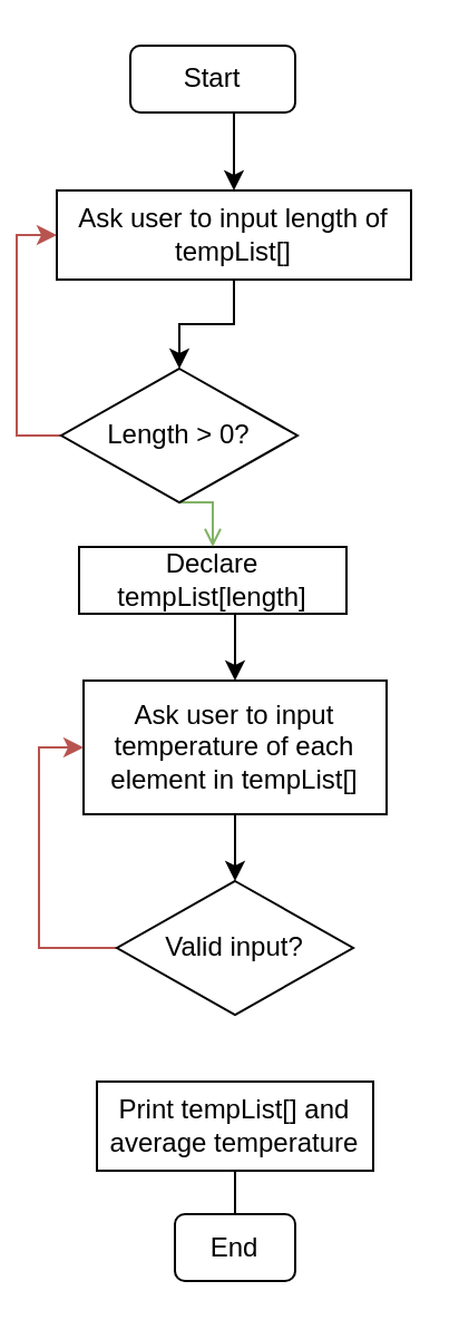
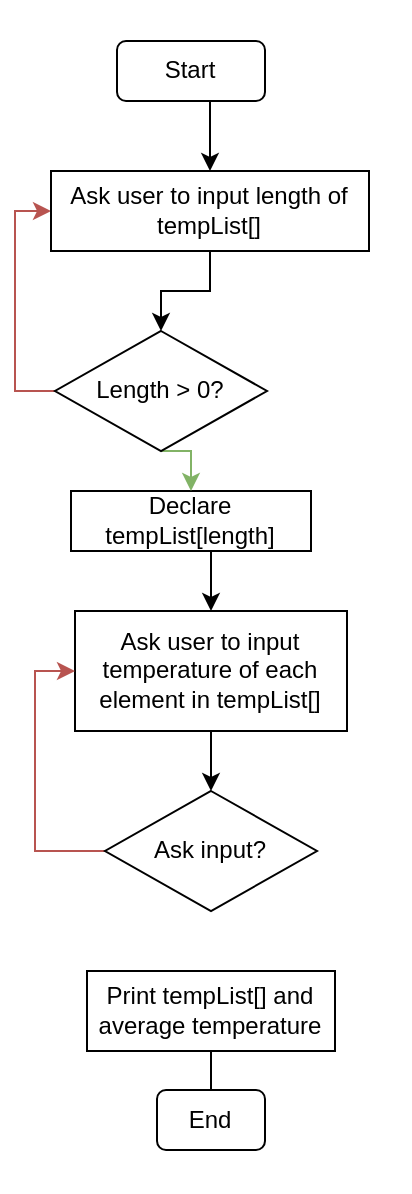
- <mxCell id="6" style="edgeStyle=orthogonalEdgeStyle;rounded=0;orthogonalLoop=1;jettySize=auto;html=1;exitX=0.5;exitY=1;exitDx=0;exitDy=0;entryX=0.5;entryY=0;entryDx=0;entryDy=0;fillColor=#d5e8d4;strokeColor=#82b366;endArrow=open;" edge="1" parent="1" source="7" target="4"><mxGeometry relative="1" as="geometry" /></mxCell>
+ <mxCell id="6" style="edgeStyle=orthogonalEdgeStyle;rounded=0;orthogonalLoop=1;jettySize=auto;html=1;exitX=0.5;exitY=1;exitDx=0;exitDy=0;entryX=0.5;entryY=0;entryDx=0;entryDy=0;fillColor=#d5e8d4;strokeColor=#82b366;" edge="1" parent="1" source="7" target="4"><mxGeometry relative="1" as="geometry" /></mxCell>
- <mxCell id="11" value="Valid input?" style="rhombus;whiteSpace=wrap;html=1;" vertex="1" parent="1"><mxGeometry x="47" y="395" width="106" height="60" as="geometry" /></mxCell>
+ <mxCell id="11" value="Ask input?" style="rhombus;whiteSpace=wrap;html=1;" vertex="1" parent="1"><mxGeometry x="47" y="395" width="106" height="60" as="geometry" /></mxCell>
